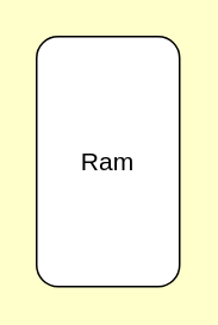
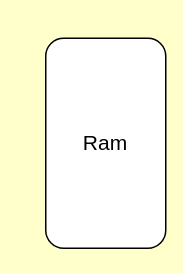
- <mxCell id="2" value="&lt;font style=&quot;font-size: 14px&quot;&gt;Ram&lt;/font&gt;" style="rounded=1;whiteSpace=wrap;html=1;" vertex="1" parent="1"><mxGeometry x="20" y="20" width="80" height="140" as="geometry" /></mxCell>
+ <mxCell id="2" value="&lt;font style=&quot;font-size: 14px&quot;&gt;Ram&lt;/font&gt;" style="rounded=1;whiteSpace=wrap;html=1;" vertex="1" parent="1"><mxGeometry x="30" y="25" width="80" height="140" as="geometry" /></mxCell>
